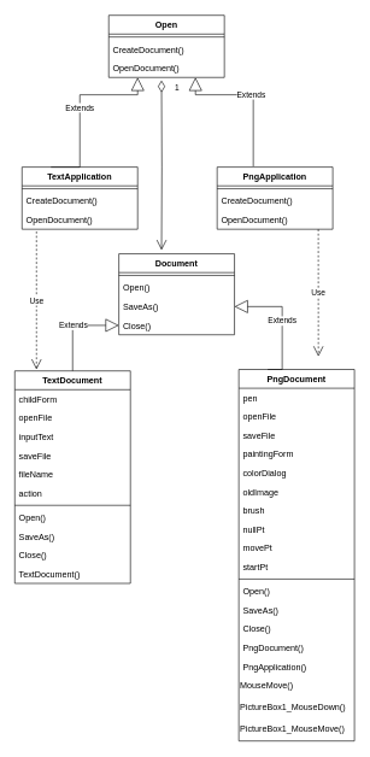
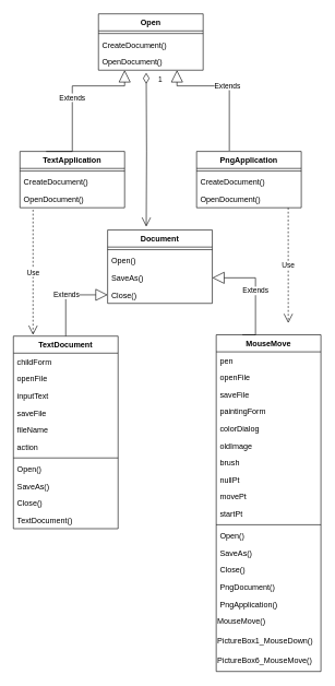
- <mxCell id="34" value="PngDocument" style="swimlane;fontStyle=1;align=center;verticalAlign=top;childLayout=stackLayout;horizontal=1;startSize=26;horizontalStack=0;resizeParent=1;resizeParentMax=0;resizeLast=0;collapsible=1;marginBottom=0;" vertex="1" parent="1"><mxGeometry x="330" y="510" width="160" height="514" as="geometry" /></mxCell>
+ <mxCell id="34" value="MouseMove" style="swimlane;fontStyle=1;align=center;verticalAlign=top;childLayout=stackLayout;horizontal=1;startSize=26;horizontalStack=0;resizeParent=1;resizeParentMax=0;resizeLast=0;collapsible=1;marginBottom=0;" vertex="1" parent="1"><mxGeometry x="330" y="510" width="160" height="514" as="geometry" /></mxCell>
- <mxCell id="53" value="PictureBox1_MouseMove()" style="text;whiteSpace=wrap;html=1;" vertex="1" parent="34"><mxGeometry y="484" width="160" height="30" as="geometry" /></mxCell>
+ <mxCell id="53" value="PictureBox6_MouseMove()" style="text;whiteSpace=wrap;html=1;" vertex="1" parent="34"><mxGeometry y="484" width="160" height="30" as="geometry" /></mxCell>
